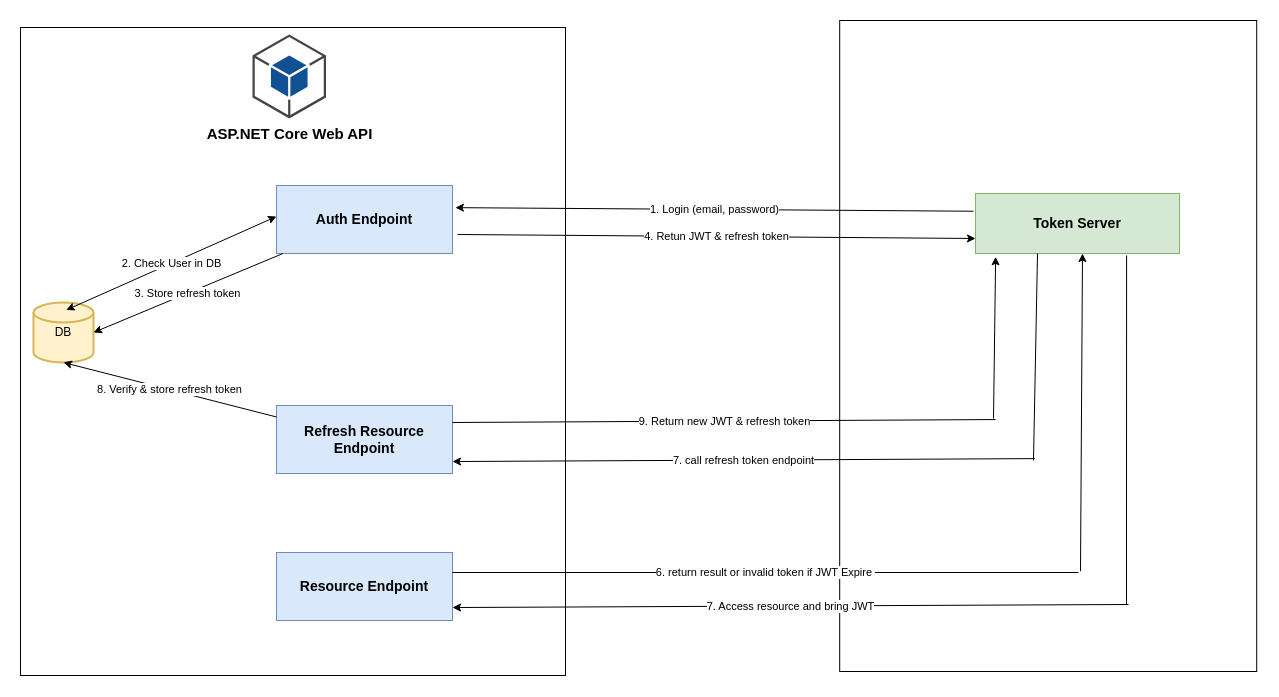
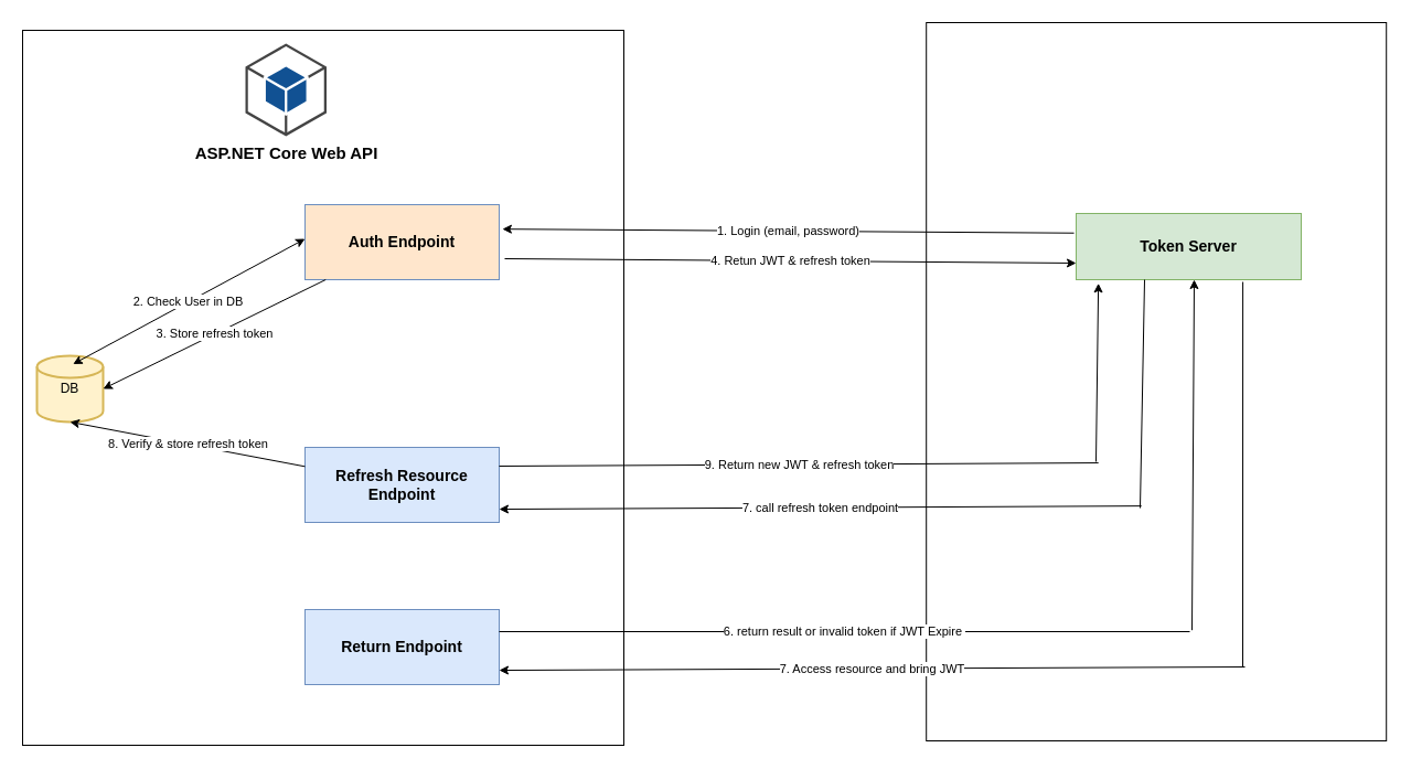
- <mxCell id="4" value="&lt;b&gt;&lt;font style=&quot;font-size: 15px;&quot;&gt;ASP.NET Core Web API&lt;/font&gt;&lt;/b&gt;" style="outlineConnect=0;dashed=0;verticalLabelPosition=bottom;verticalAlign=top;align=center;html=1;shape=mxgraph.aws3.android;fillColor=#115193;gradientColor=none;" vertex="1" parent="1"><mxGeometry x="252" y="34" width="73.5" height="84" as="geometry" /></mxCell>
+ <mxCell id="4" value="&lt;b&gt;&lt;font style=&quot;font-size: 15px;&quot;&gt;ASP.NET Core Web API&lt;/font&gt;&lt;/b&gt;" style="outlineConnect=0;dashed=0;verticalLabelPosition=bottom;verticalAlign=top;align=center;html=1;shape=mxgraph.aws3.android;fillColor=#115193;gradientColor=none;" vertex="1" parent="1"><mxGeometry x="222" y="39" width="73.5" height="84" as="geometry" /></mxCell>
- <mxCell id="6" value="&lt;b&gt;&lt;font style=&quot;font-size: 14px;&quot;&gt;Auth Endpoint&lt;/font&gt;&lt;/b&gt;" style="rounded=0;whiteSpace=wrap;html=1;fillColor=#dae8fc;strokeColor=#6c8ebf;" vertex="1" parent="1"><mxGeometry x="276" y="185" width="176" height="68" as="geometry" /></mxCell>
+ <mxCell id="6" value="&lt;b&gt;&lt;font style=&quot;font-size: 14px;&quot;&gt;Auth Endpoint&lt;/font&gt;&lt;/b&gt;" style="rounded=0;whiteSpace=wrap;html=1;fillColor=#ffe6cc;strokeColor=#6c8ebf;" vertex="1" parent="1"><mxGeometry x="276" y="185" width="176" height="68" as="geometry" /></mxCell>
- <mxCell id="5" value="DB" style="strokeWidth=2;html=1;shape=mxgraph.flowchart.database;whiteSpace=wrap;fillColor=#fff2cc;strokeColor=#d6b656;" vertex="1" parent="1"><mxGeometry x="33" y="302" width="60" height="60" as="geometry" /></mxCell>
+ <mxCell id="5" value="DB" style="strokeWidth=2;html=1;shape=mxgraph.flowchart.database;whiteSpace=wrap;fillColor=#fff2cc;strokeColor=#d6b656;" vertex="1" parent="1"><mxGeometry x="33" y="322" width="60" height="60" as="geometry" /></mxCell>
- <mxCell id="8" value="&lt;b&gt;&lt;font style=&quot;font-size: 14px;&quot;&gt;Resource Endpoint&lt;/font&gt;&lt;/b&gt;" style="rounded=0;whiteSpace=wrap;html=1;fillColor=#dae8fc;strokeColor=#6c8ebf;" vertex="1" parent="1"><mxGeometry x="276" y="552" width="176" height="68" as="geometry" /></mxCell>
+ <mxCell id="8" value="&lt;b&gt;&lt;font style=&quot;font-size: 14px;&quot;&gt;Return Endpoint&lt;/font&gt;&lt;/b&gt;" style="rounded=0;whiteSpace=wrap;html=1;fillColor=#dae8fc;strokeColor=#6c8ebf;" vertex="1" parent="1"><mxGeometry x="276" y="552" width="176" height="68" as="geometry" /></mxCell>
